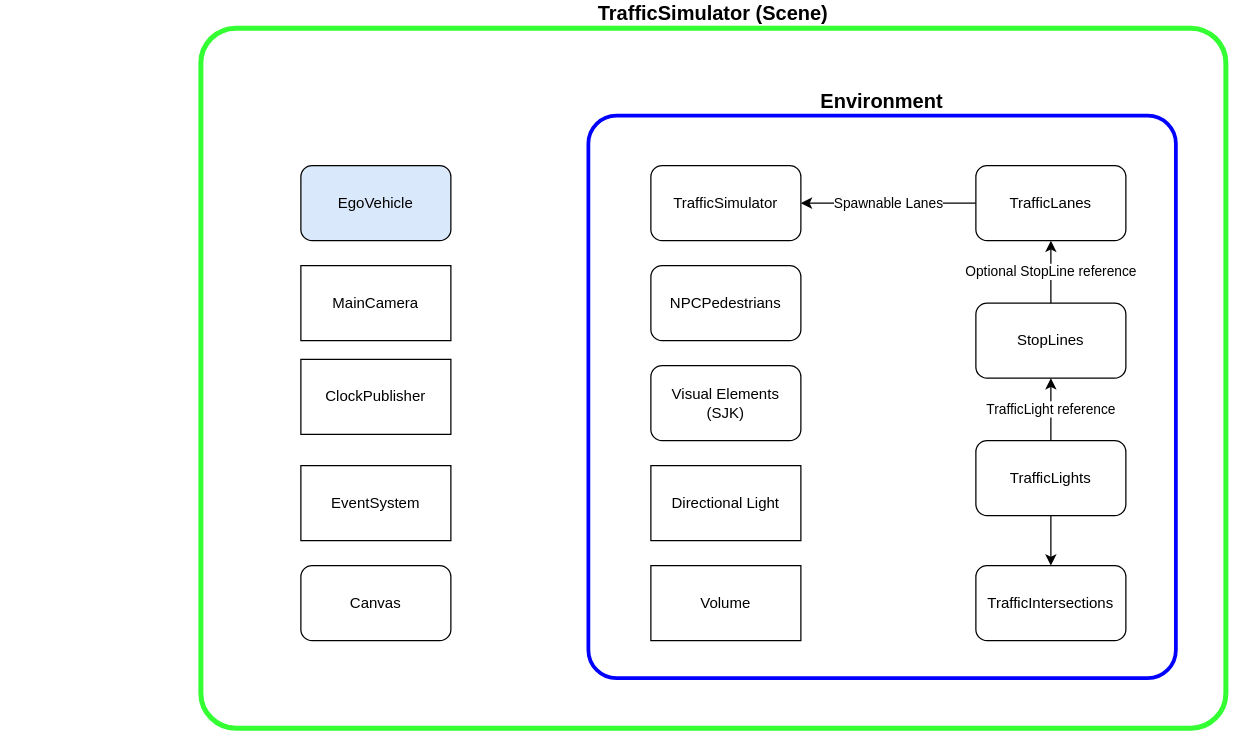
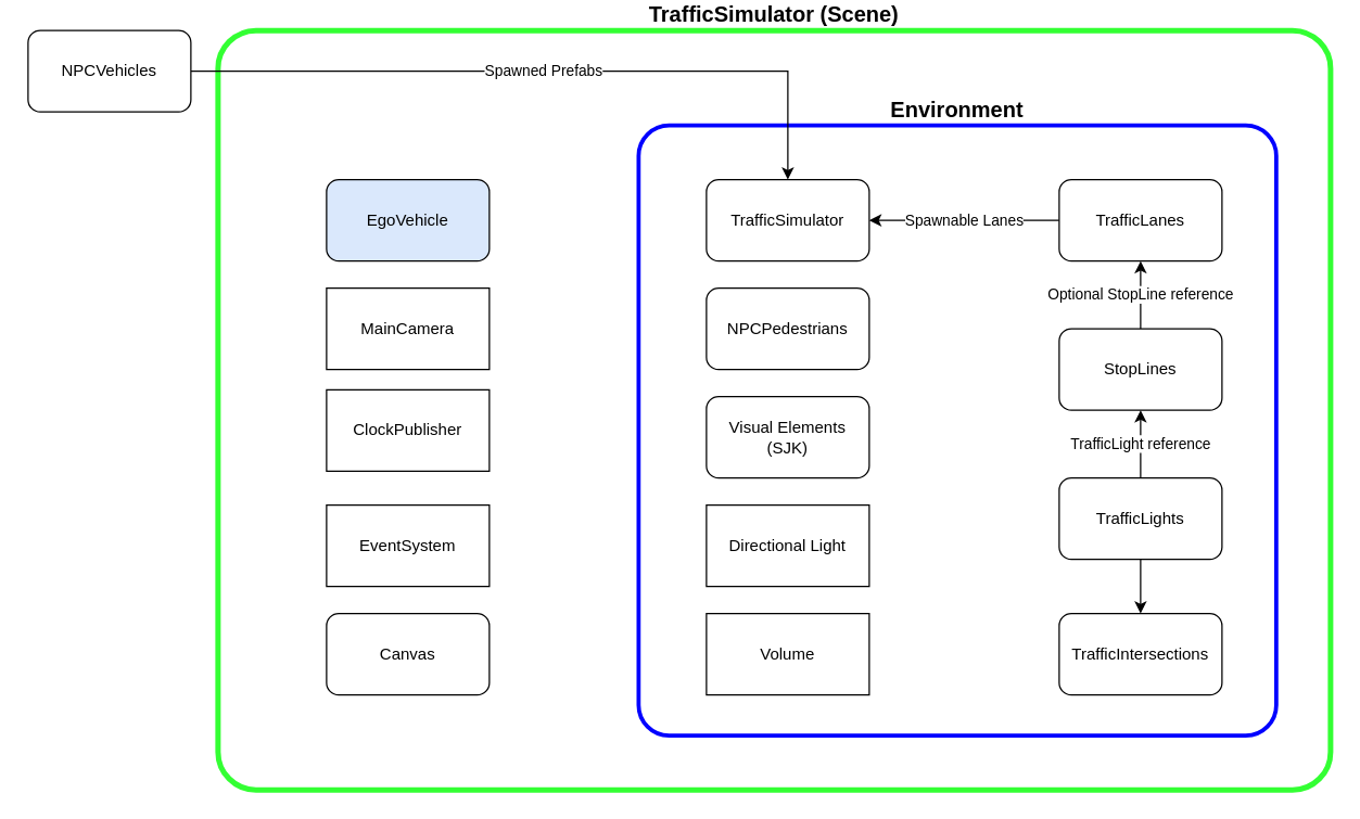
+ <mxCell id="14" value="NPCVehicles" style="rounded=1;whiteSpace=wrap;html=1;" vertex="1" parent="1"><mxGeometry x="20" y="20" width="120" height="60" as="geometry" /></mxCell>
+ <mxCell id="13" value="Spawned Prefabs" style="edgeStyle=orthogonalEdgeStyle;rounded=0;orthogonalLoop=1;jettySize=auto;html=1;" edge="1" parent="1" source="14" target="12"><mxGeometry relative="1" as="geometry" /></mxCell>
